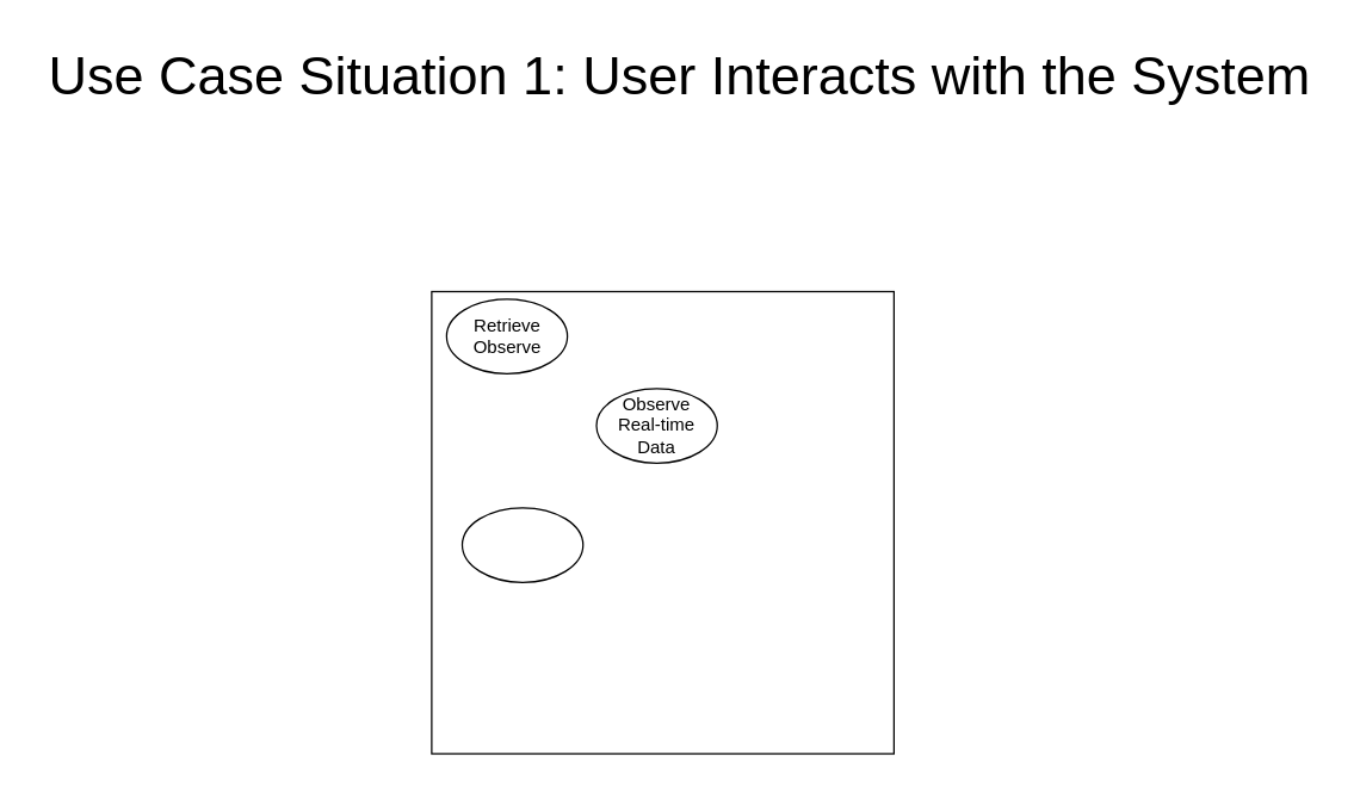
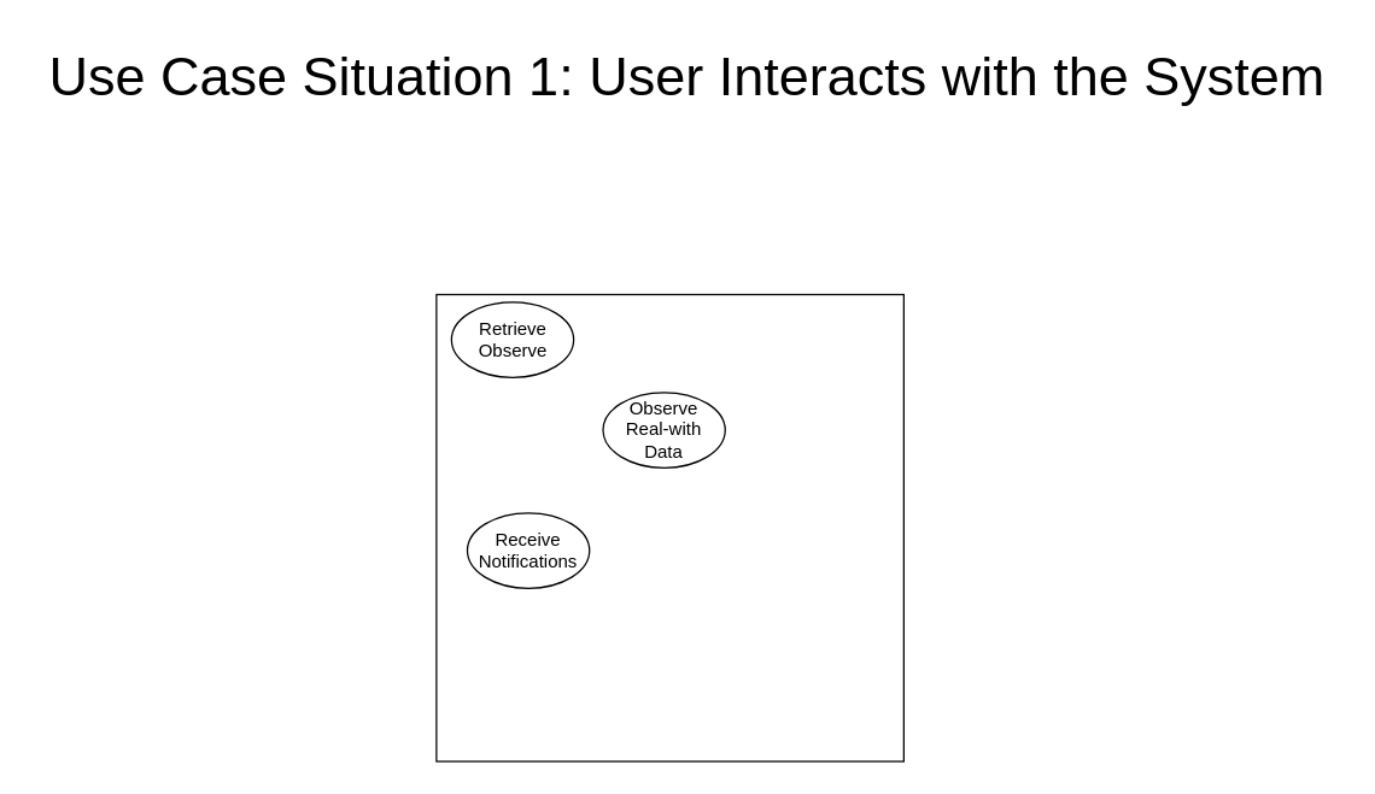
- <mxCell id="8" value="Observe Real-time Data" style="text;html=1;align=center;verticalAlign=middle;whiteSpace=wrap;rounded=0;" vertex="1" parent="1"><mxGeometry x="410" y="270" width="60" height="30" as="geometry" /></mxCell>
+ <mxCell id="8" value="Observe Real-with Data" style="text;html=1;align=center;verticalAlign=middle;whiteSpace=wrap;rounded=0;" vertex="1" parent="1"><mxGeometry x="410" y="270" width="60" height="30" as="geometry" /></mxCell>
+ <mxCell id="9" value="Receive Notifications" style="text;html=1;align=center;verticalAlign=middle;whiteSpace=wrap;rounded=0;" vertex="1" parent="1"><mxGeometry x="320" y="350" width="60" height="30" as="geometry" /></mxCell>
